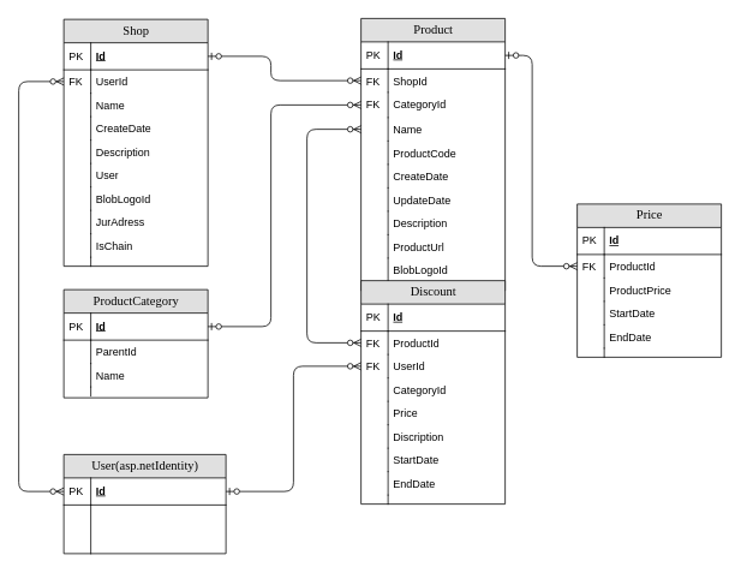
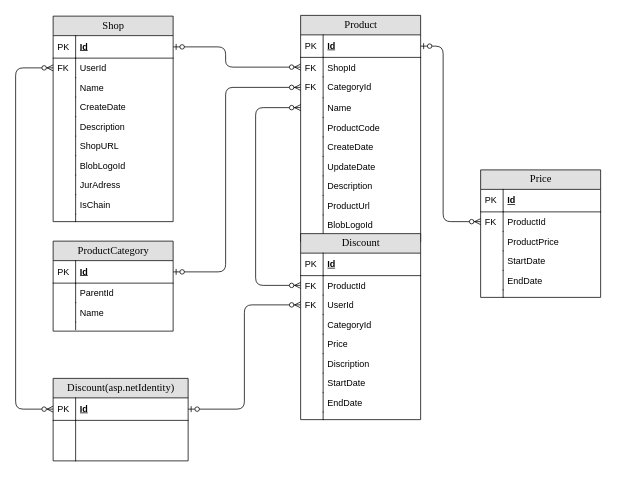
- <mxCell id="36" value="User" style="shape=partialRectangle;top=0;left=0;right=0;bottom=0;html=1;align=left;verticalAlign=top;fillColor=none;spacingLeft=34;spacingRight=4;whiteSpace=wrap;overflow=hidden;rotatable=0;points=[[0,0.5],[1,0.5]];portConstraint=eastwest;dropTarget=0;" parent="25" vertex="1"><mxGeometry y="160" width="160" height="26" as="geometry" /></mxCell>
+ <mxCell id="36" value="ShopURL" style="shape=partialRectangle;top=0;left=0;right=0;bottom=0;html=1;align=left;verticalAlign=top;fillColor=none;spacingLeft=34;spacingRight=4;whiteSpace=wrap;overflow=hidden;rotatable=0;points=[[0,0.5],[1,0.5]];portConstraint=eastwest;dropTarget=0;" parent="25" vertex="1"><mxGeometry y="160" width="160" height="26" as="geometry" /></mxCell>
- <mxCell id="76" value="User(asp.netIdentity)" style="swimlane;html=1;fontStyle=0;childLayout=stackLayout;horizontal=1;startSize=26;fillColor=#e0e0e0;horizontalStack=0;resizeParent=1;resizeLast=0;collapsible=1;marginBottom=0;swimlaneFillColor=#ffffff;align=center;rounded=0;shadow=0;comic=0;labelBackgroundColor=none;strokeColor=#000000;strokeWidth=1;fontFamily=Verdana;fontSize=14;fontColor=#000000;" parent="1" vertex="1"><mxGeometry x="70" y="504" width="180" height="110" as="geometry" /></mxCell>
+ <mxCell id="76" value="Discount(asp.netIdentity)" style="swimlane;html=1;fontStyle=0;childLayout=stackLayout;horizontal=1;startSize=26;fillColor=#e0e0e0;horizontalStack=0;resizeParent=1;resizeLast=0;collapsible=1;marginBottom=0;swimlaneFillColor=#ffffff;align=center;rounded=0;shadow=0;comic=0;labelBackgroundColor=none;strokeColor=#000000;strokeWidth=1;fontFamily=Verdana;fontSize=14;fontColor=#000000;" parent="1" vertex="1"><mxGeometry x="70" y="504" width="180" height="110" as="geometry" /></mxCell>
